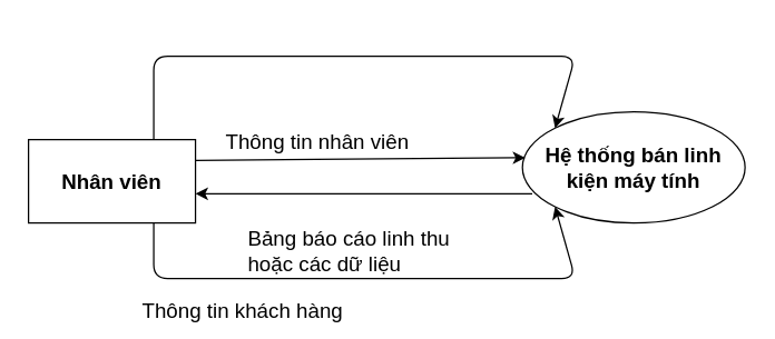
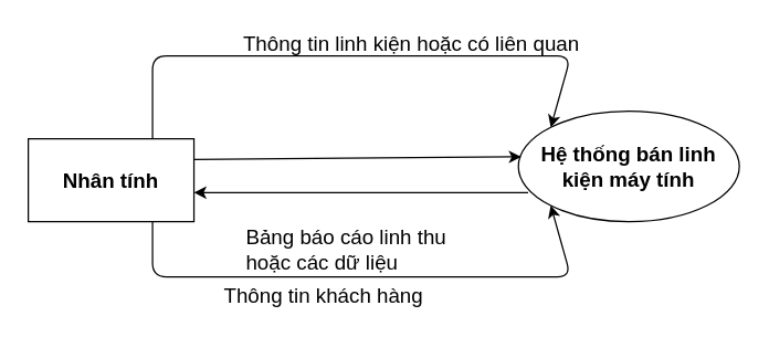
+ <mxCell id="8" value="Thông tin linh kiện hoặc có liên quan&amp;nbsp;" style="text;html=1;resizable=0;points=[];autosize=1;align=left;verticalAlign=top;spacingTop=-4;fontSize=15;" vertex="1" parent="1"><mxGeometry x="174" y="20" width="260" height="20" as="geometry" /></mxCell>
- <mxCell id="5" value="Thông tin nhân viên" style="text;html=1;resizable=0;points=[];autosize=1;align=left;verticalAlign=top;spacingTop=-4;fontSize=15;" vertex="1" parent="1"><mxGeometry x="160" y="90" width="150" height="20" as="geometry" /></mxCell>
- <mxCell id="3" value="Nhân viên&lt;br&gt;" style="rounded=0;whiteSpace=wrap;html=1;fontSize=15;fontStyle=1" vertex="1" parent="1"><mxGeometry x="20" y="100" width="120" height="60" as="geometry" /></mxCell>
+ <mxCell id="3" value="Nhân tính&lt;br&gt;" style="rounded=0;whiteSpace=wrap;html=1;fontSize=15;fontStyle=1" vertex="1" parent="1"><mxGeometry x="20" y="100" width="120" height="60" as="geometry" /></mxCell>
- <mxCell id="11" value="Thông tin khách hàng" style="text;html=1;resizable=0;points=[];autosize=1;align=left;verticalAlign=top;spacingTop=-4;fontSize=15;" vertex="1" parent="1"><mxGeometry x="100" y="212" width="160" height="20" as="geometry" /></mxCell>
+ <mxCell id="11" value="Thông tin khách hàng" style="text;html=1;resizable=0;points=[];autosize=1;align=left;verticalAlign=top;spacingTop=-4;fontSize=15;" vertex="1" parent="1"><mxGeometry x="160" y="202" width="160" height="20" as="geometry" /></mxCell>
